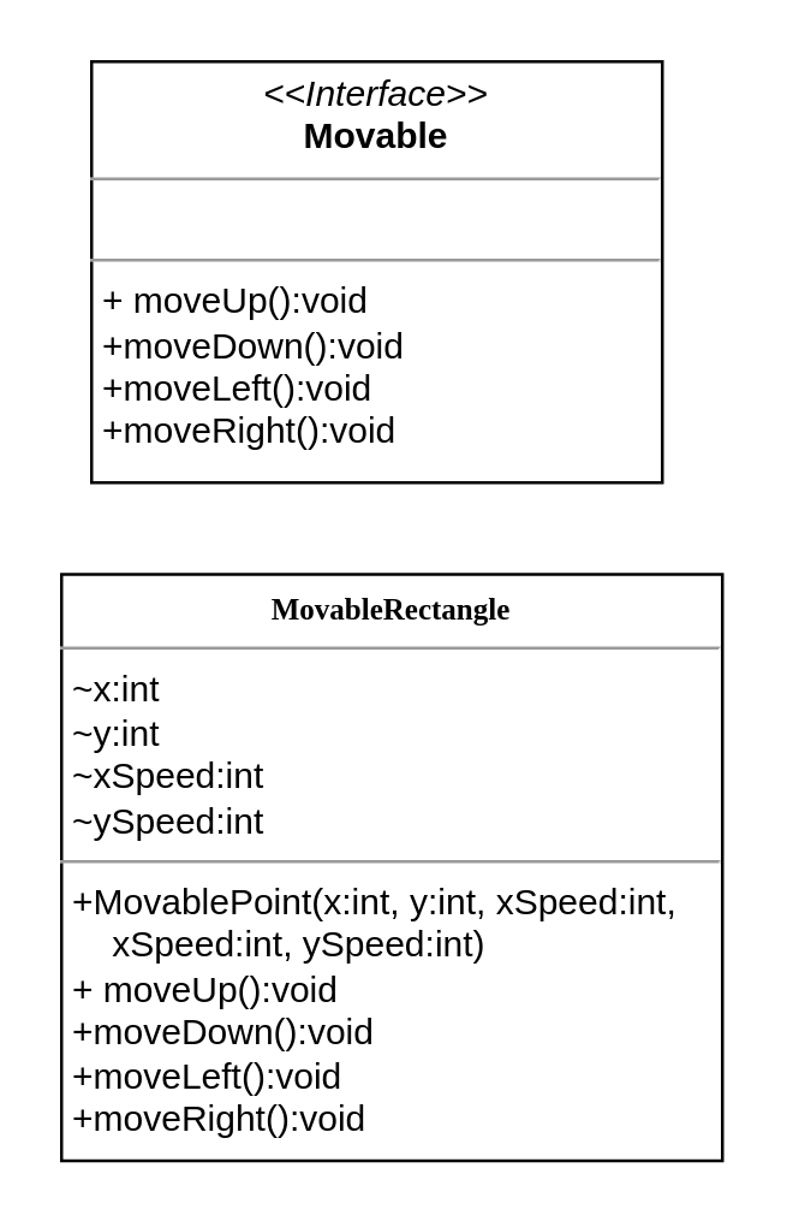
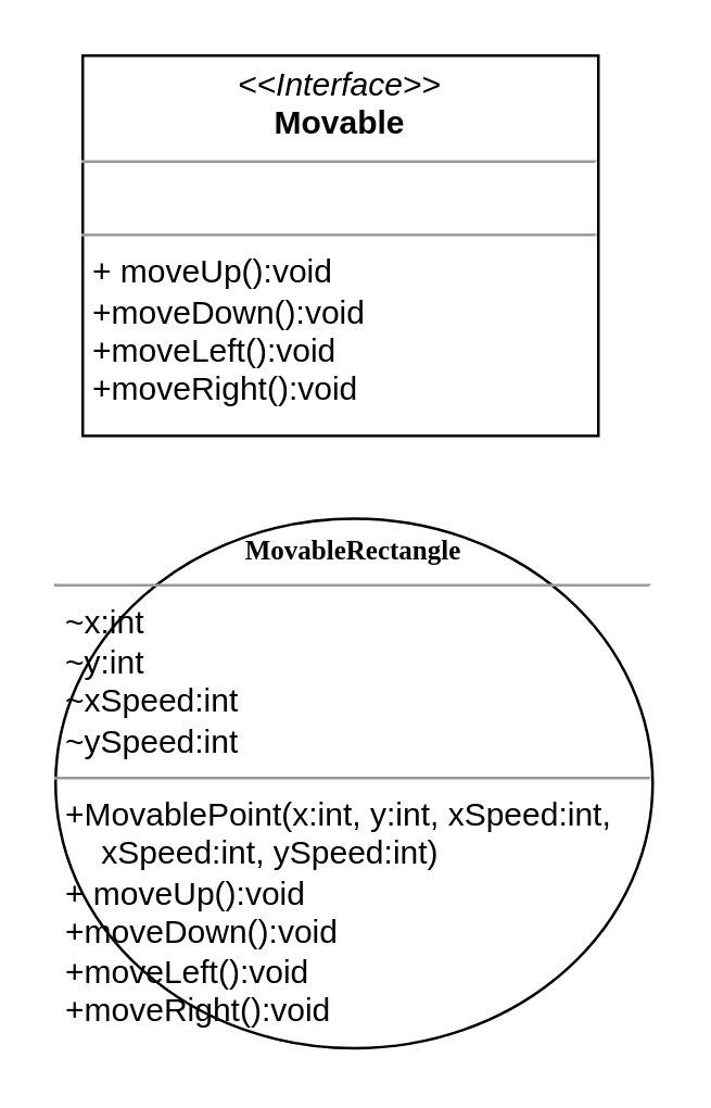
- <mxCell id="3" value="&lt;p style=&quot;margin:0px;margin-top:4px;text-align:center;&quot;&gt;&lt;b style=&quot;border-color: var(--border-color); font-family: Verdana; font-size: 10px;&quot;&gt;MovableRectangle&lt;/b&gt;&lt;br&gt;&lt;/p&gt;&lt;hr size=&quot;1&quot;&gt;&lt;p style=&quot;margin:0px;margin-left:4px;&quot;&gt;~x:int&lt;/p&gt;&lt;p style=&quot;margin:0px;margin-left:4px;&quot;&gt;~y:int&lt;/p&gt;&lt;p style=&quot;margin:0px;margin-left:4px;&quot;&gt;~xSpeed:int&lt;/p&gt;&lt;p style=&quot;margin:0px;margin-left:4px;&quot;&gt;~ySpeed:int&lt;/p&gt;&lt;hr size=&quot;1&quot;&gt;&lt;p style=&quot;border-color: var(--border-color); margin: 0px 0px 0px 4px;&quot;&gt;+MovablePoint(x:int, y:int, xSpeed:int,&lt;/p&gt;&lt;p style=&quot;border-color: var(--border-color); margin: 0px 0px 0px 4px;&quot;&gt;&lt;span style=&quot;&quot;&gt;&lt;span style=&quot;white-space: pre;&quot;&gt;&amp;nbsp;&amp;nbsp;&amp;nbsp;&amp;nbsp;&lt;/span&gt;&lt;/span&gt;xSpeed:int, ySpeed:int)&lt;br&gt;&lt;/p&gt;&lt;p style=&quot;border-color: var(--border-color); margin: 0px 0px 0px 4px;&quot;&gt;+ moveUp():void&lt;/p&gt;&lt;p style=&quot;border-color: var(--border-color); margin: 0px 0px 0px 4px;&quot;&gt;+moveDown():void&lt;/p&gt;&lt;p style=&quot;border-color: var(--border-color); margin: 0px 0px 0px 4px;&quot;&gt;+moveLeft():void&lt;br style=&quot;border-color: var(--border-color);&quot;&gt;+moveRight():void&lt;/p&gt;" style="verticalAlign=top;align=left;overflow=fill;fontSize=12;fontFamily=Helvetica;html=1;rounded=0;shadow=0;comic=0;labelBackgroundColor=none;strokeWidth=1" vertex="1" parent="1"><mxGeometry x="20" y="190.5" width="220" height="195" as="geometry" /></mxCell>
+ <mxCell id="3" value="&lt;p style=&quot;margin:0px;margin-top:4px;text-align:center;&quot;&gt;&lt;b style=&quot;border-color: var(--border-color); font-family: Verdana; font-size: 10px;&quot;&gt;MovableRectangle&lt;/b&gt;&lt;br&gt;&lt;/p&gt;&lt;hr size=&quot;1&quot;&gt;&lt;p style=&quot;margin:0px;margin-left:4px;&quot;&gt;~x:int&lt;/p&gt;&lt;p style=&quot;margin:0px;margin-left:4px;&quot;&gt;~y:int&lt;/p&gt;&lt;p style=&quot;margin:0px;margin-left:4px;&quot;&gt;~xSpeed:int&lt;/p&gt;&lt;p style=&quot;margin:0px;margin-left:4px;&quot;&gt;~ySpeed:int&lt;/p&gt;&lt;hr size=&quot;1&quot;&gt;&lt;p style=&quot;border-color: var(--border-color); margin: 0px 0px 0px 4px;&quot;&gt;+MovablePoint(x:int, y:int, xSpeed:int,&lt;/p&gt;&lt;p style=&quot;border-color: var(--border-color); margin: 0px 0px 0px 4px;&quot;&gt;&lt;span style=&quot;&quot;&gt;&lt;span style=&quot;white-space: pre;&quot;&gt;&amp;nbsp;&amp;nbsp;&amp;nbsp;&amp;nbsp;&lt;/span&gt;&lt;/span&gt;xSpeed:int, ySpeed:int)&lt;br&gt;&lt;/p&gt;&lt;p style=&quot;border-color: var(--border-color); margin: 0px 0px 0px 4px;&quot;&gt;+ moveUp():void&lt;/p&gt;&lt;p style=&quot;border-color: var(--border-color); margin: 0px 0px 0px 4px;&quot;&gt;+moveDown():void&lt;/p&gt;&lt;p style=&quot;border-color: var(--border-color); margin: 0px 0px 0px 4px;&quot;&gt;+moveLeft():void&lt;br style=&quot;border-color: var(--border-color);&quot;&gt;+moveRight():void&lt;/p&gt;" style="ellipse;verticalAlign=top;align=left;overflow=fill;fontSize=12;fontFamily=Helvetica;html=1;shadow=0;comic=0;labelBackgroundColor=none;strokeWidth=1;" vertex="1" parent="1"><mxGeometry x="20" y="190.5" width="220" height="195" as="geometry" /></mxCell>
